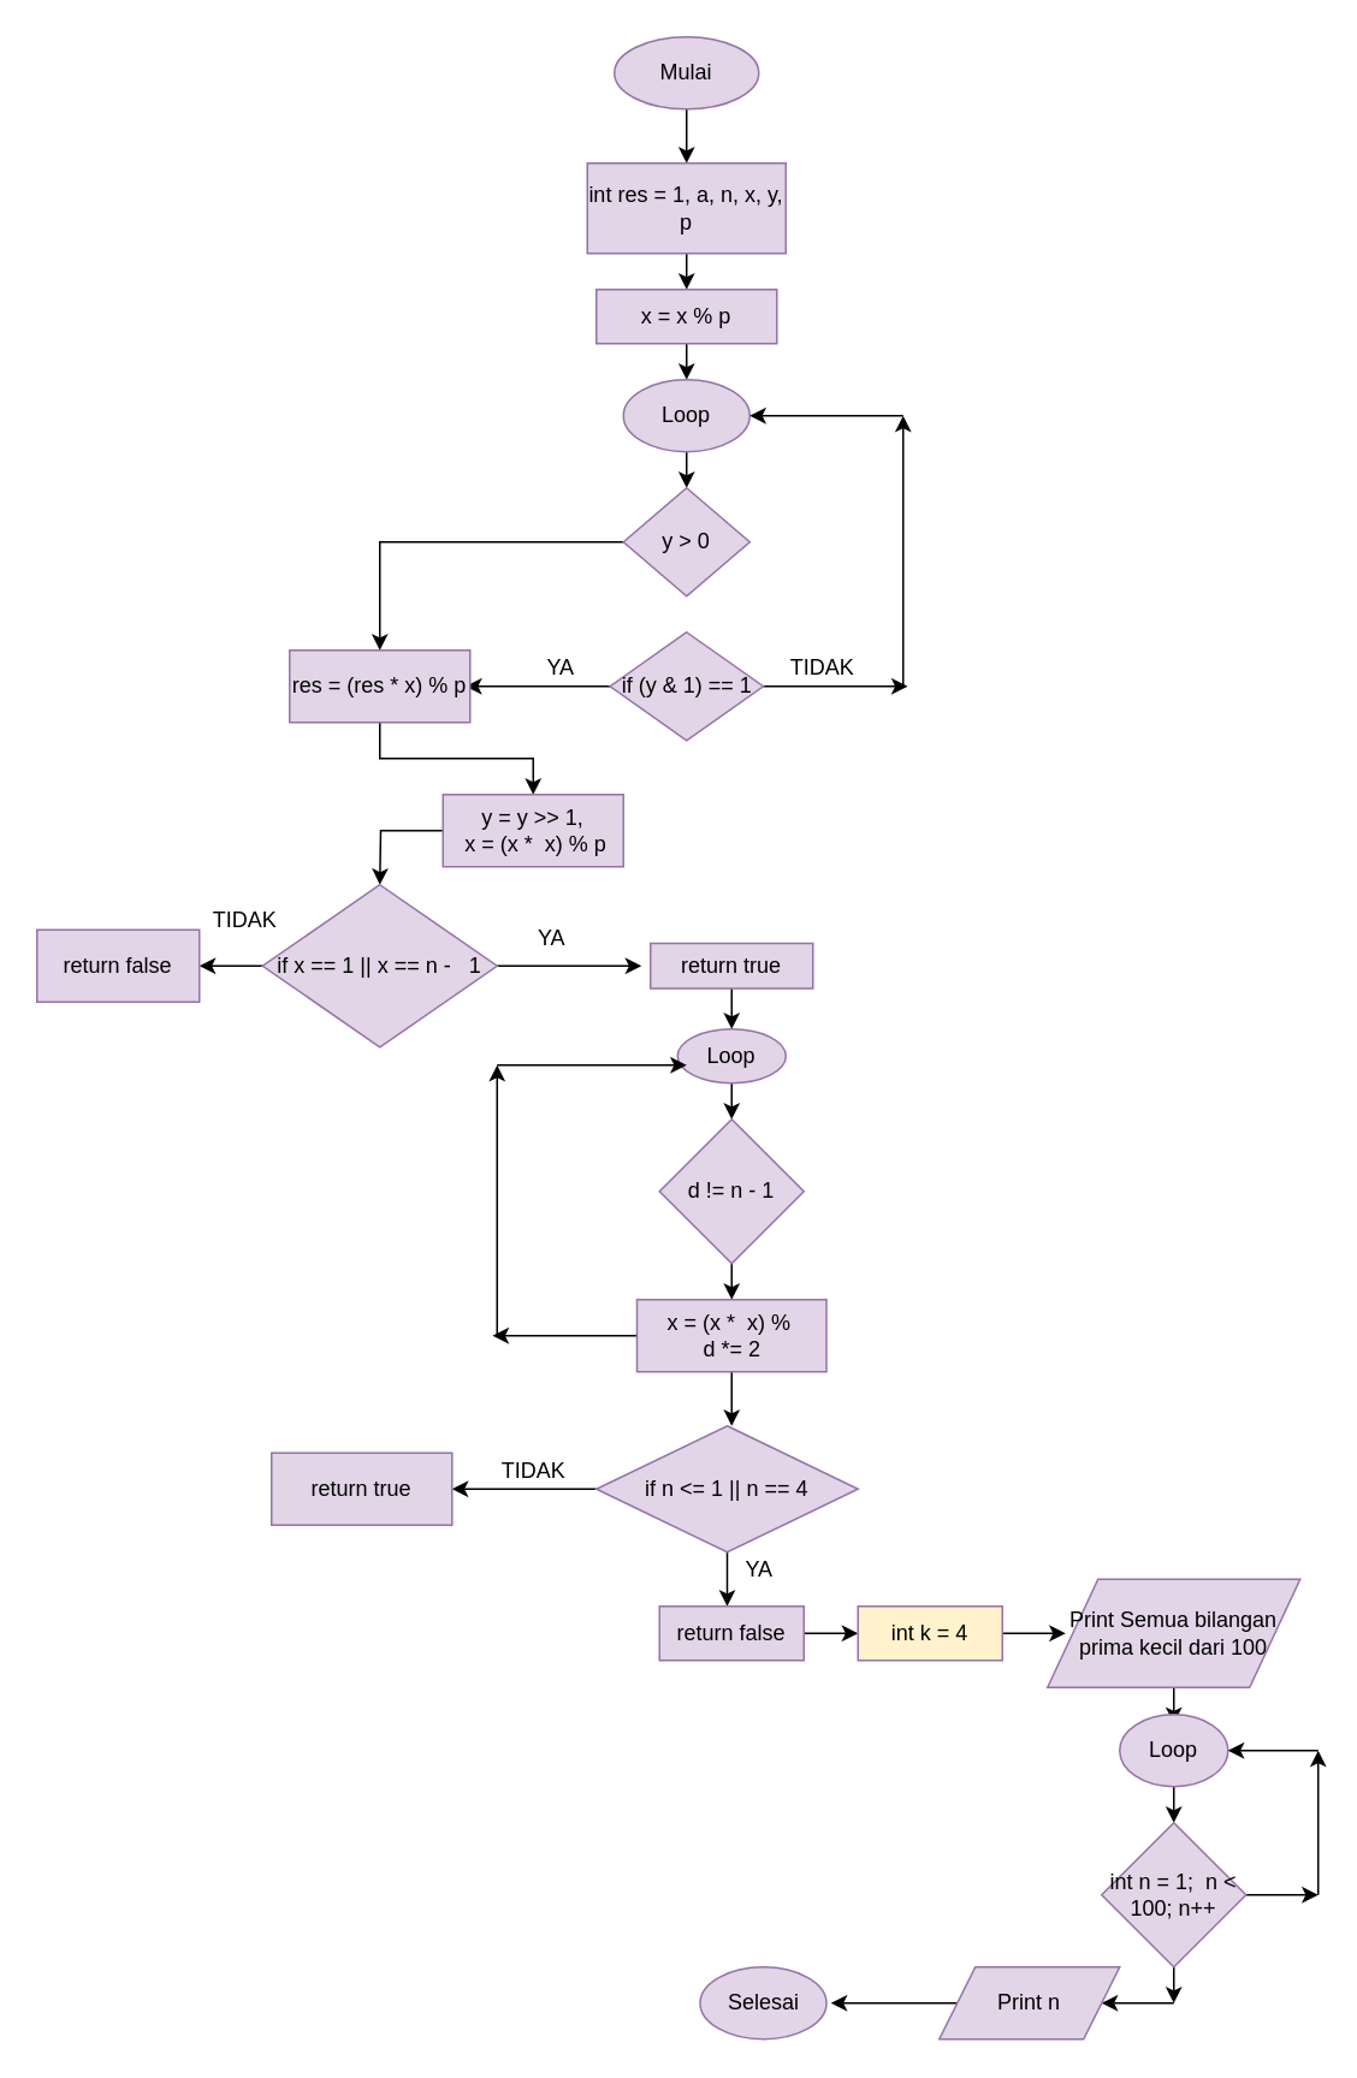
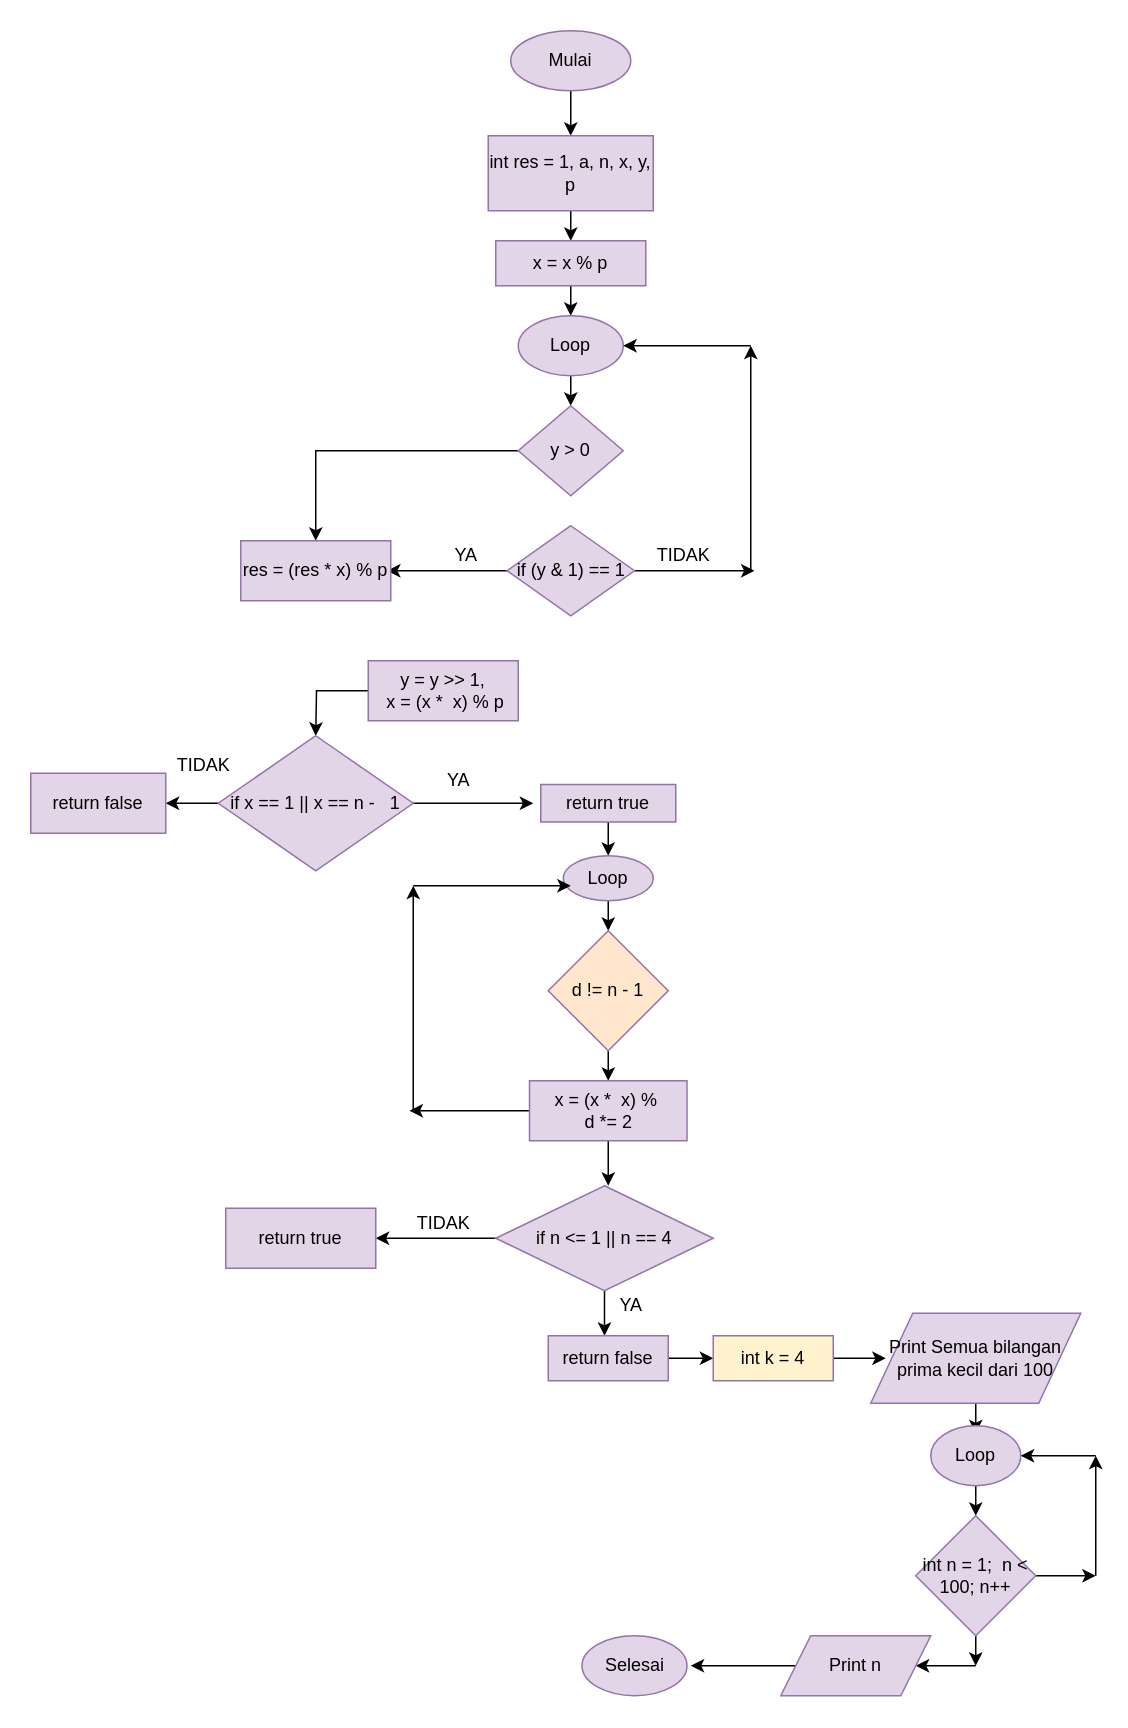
- <mxCell id="16" value="" style="edgeStyle=orthogonalEdgeStyle;rounded=0;orthogonalLoop=1;jettySize=auto;html=1;" edge="1" parent="1" source="17" target="19"><mxGeometry relative="1" as="geometry" /></mxCell>
- <mxCell id="34" value="d != n - 1" style="rhombus;whiteSpace=wrap;html=1;fillColor=#e1d5e7;strokeColor=#9673a6;" vertex="1" parent="1"><mxGeometry x="365" y="620" width="80" height="80" as="geometry" /></mxCell>
+ <mxCell id="34" value="d != n - 1" style="rhombus;whiteSpace=wrap;html=1;fillColor=#ffe6cc;strokeColor=#9673a6;" vertex="1" parent="1"><mxGeometry x="365" y="620" width="80" height="80" as="geometry" /></mxCell>
